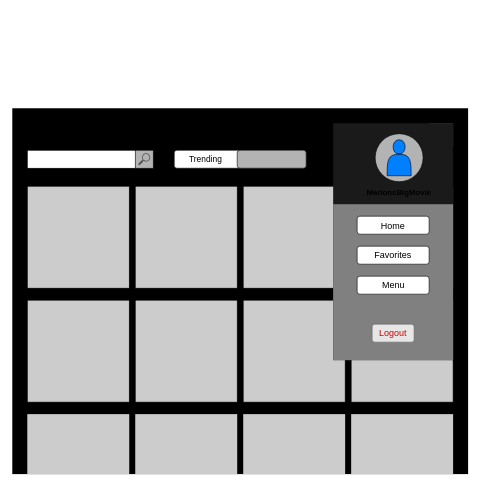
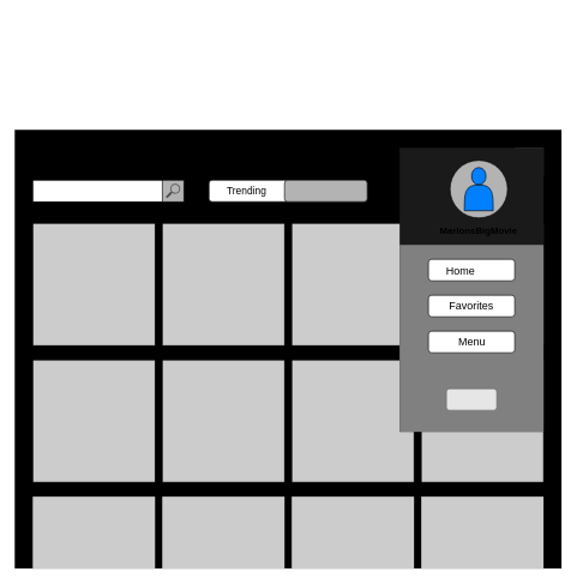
- <mxCell id="35" value="&lt;font color=&quot;#000000&quot;&gt;Home&lt;/font&gt;" style="text;html=1;strokeColor=none;fillColor=none;align=center;verticalAlign=middle;whiteSpace=wrap;rounded=0;fontSize=15;fontColor=#CC0000;" parent="1" vertex="1"><mxGeometry x="620" y="365.5" width="70" height="19" as="geometry" /></mxCell>
+ <mxCell id="35" value="&lt;font color=&quot;#000000&quot;&gt;Home&lt;/font&gt;" style="text;html=1;strokeColor=none;fillColor=none;align=center;verticalAlign=middle;whiteSpace=wrap;rounded=0;fontSize=15;fontColor=#CC0000;" parent="1" vertex="1"><mxGeometry x="605" y="365.5" width="70" height="19" as="geometry" /></mxCell>
- <mxCell id="34" value="&lt;font style=&quot;font-size: 15px&quot; color=&quot;#cc0000&quot;&gt;Logout&lt;/font&gt;" style="text;html=1;strokeColor=none;fillColor=none;align=center;verticalAlign=middle;whiteSpace=wrap;rounded=0;fontSize=13;" parent="1" vertex="1"><mxGeometry x="630" y="545" width="50" height="20" as="geometry" /></mxCell>
